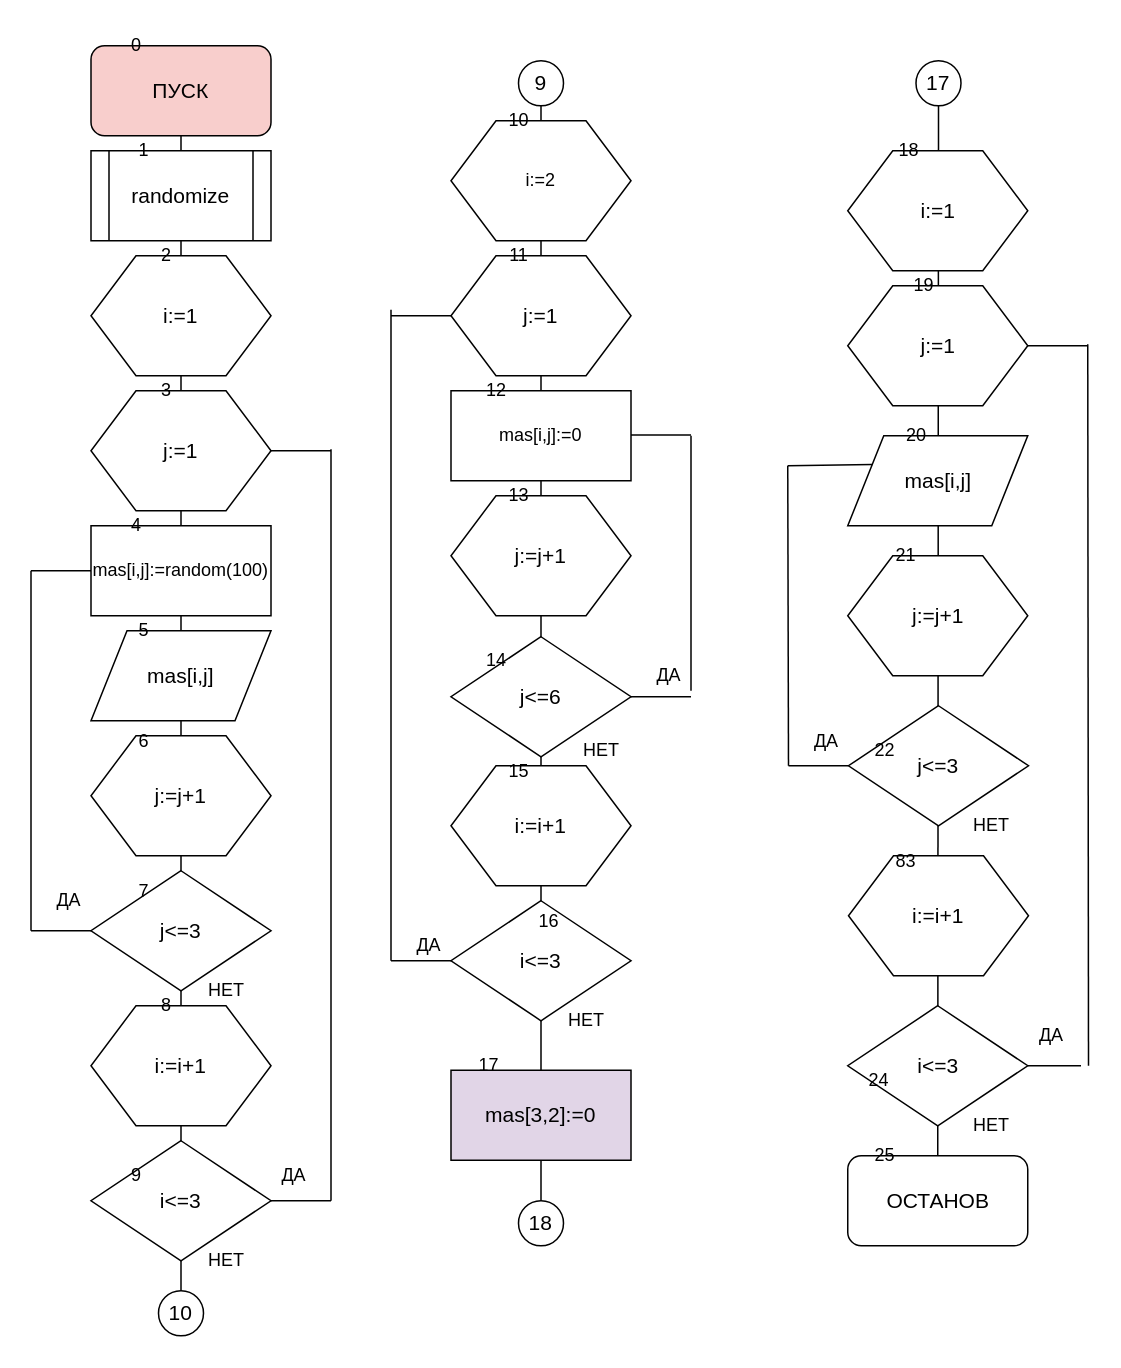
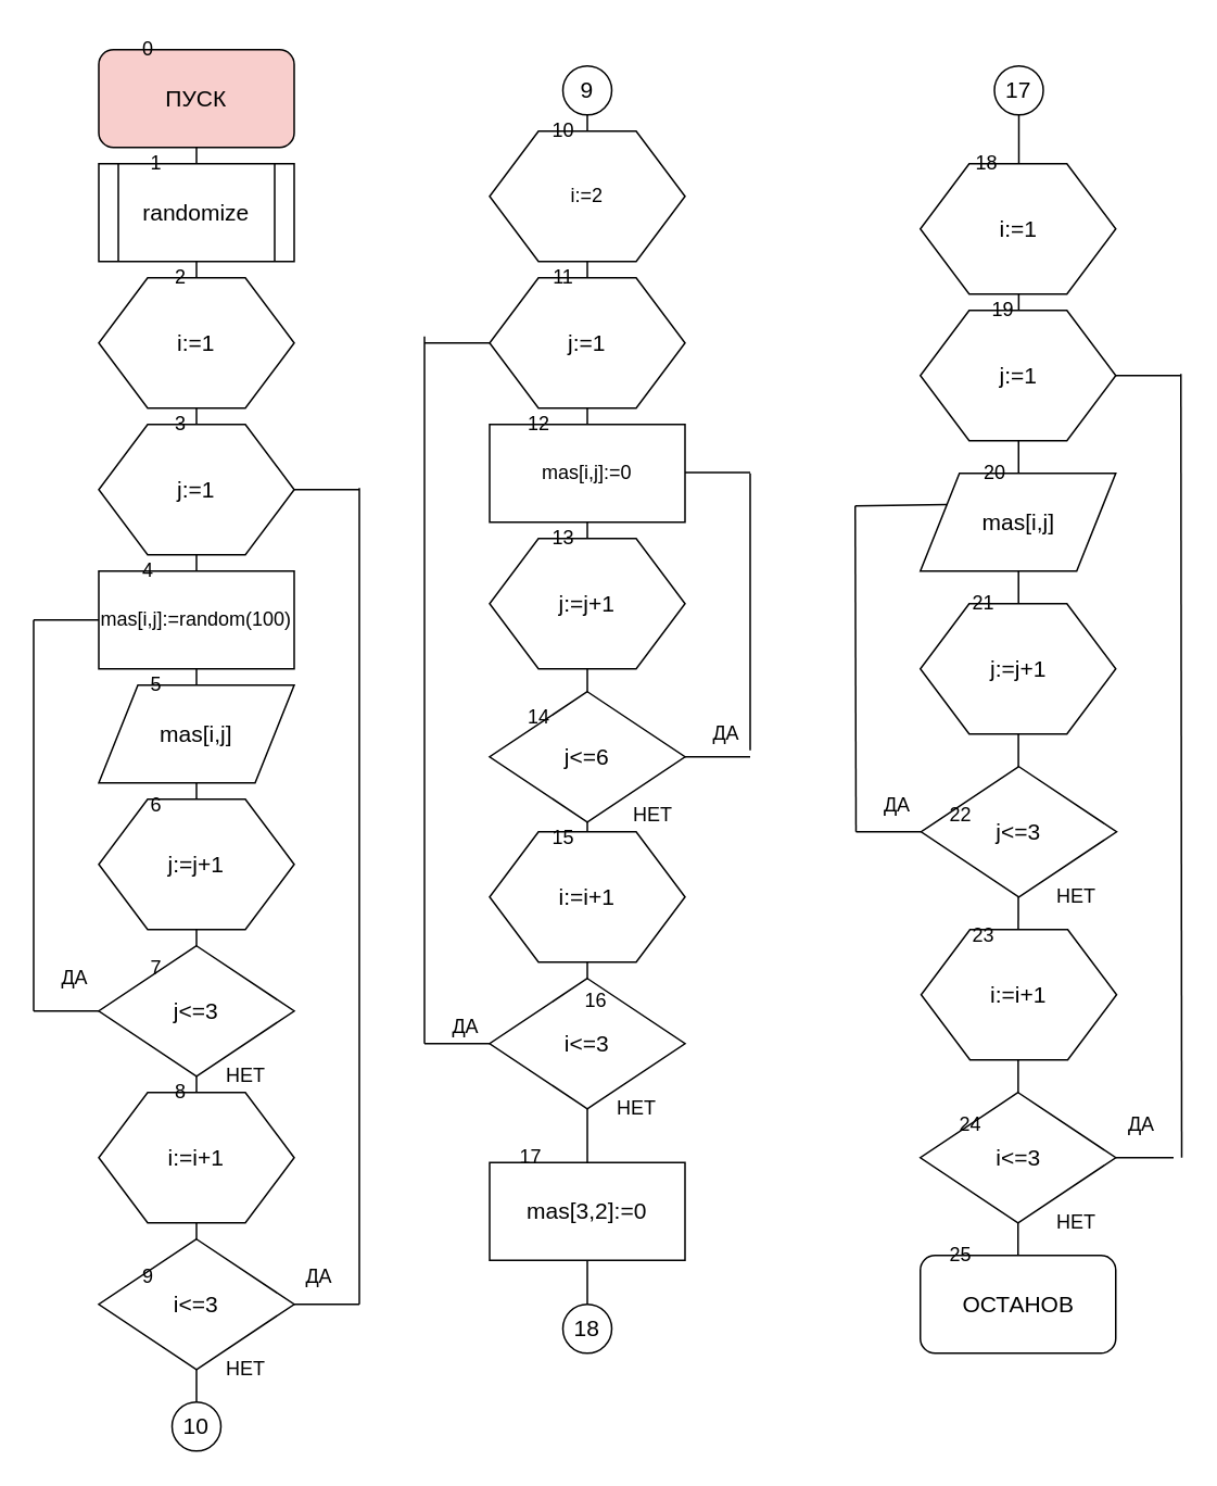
- <mxCell id="88" value="83" style="text;html=1;align=center;verticalAlign=middle;resizable=0;points=[];;autosize=1;" vertex="1" parent="1"><mxGeometry x="588" y="564" width="30" height="20" as="geometry" /></mxCell>
+ <mxCell id="88" value="23" style="text;html=1;align=center;verticalAlign=middle;resizable=0;points=[];;autosize=1;" vertex="1" parent="1"><mxGeometry x="588" y="564" width="30" height="20" as="geometry" /></mxCell>
- <mxCell id="89" value="24" style="text;html=1;align=center;verticalAlign=middle;resizable=0;points=[];;autosize=1;" vertex="1" parent="1"><mxGeometry x="570" y="710" width="30" height="20" as="geometry" /></mxCell>
+ <mxCell id="89" value="24" style="text;html=1;align=center;verticalAlign=middle;resizable=0;points=[];;autosize=1;" vertex="1" parent="1"><mxGeometry x="580" y="680" width="30" height="20" as="geometry" /></mxCell>
- <mxCell id="44" value="&lt;font style=&quot;font-size: 14px&quot;&gt;mas[3,2]:=0&lt;/font&gt;" style="rounded=0;whiteSpace=wrap;html=1;fillColor=#e1d5e7;" vertex="1" parent="1"><mxGeometry x="300" y="713" width="120" height="60" as="geometry" /></mxCell>
+ <mxCell id="44" value="&lt;font style=&quot;font-size: 14px&quot;&gt;mas[3,2]:=0&lt;/font&gt;" style="rounded=0;whiteSpace=wrap;html=1;" vertex="1" parent="1"><mxGeometry x="300" y="713" width="120" height="60" as="geometry" /></mxCell>
